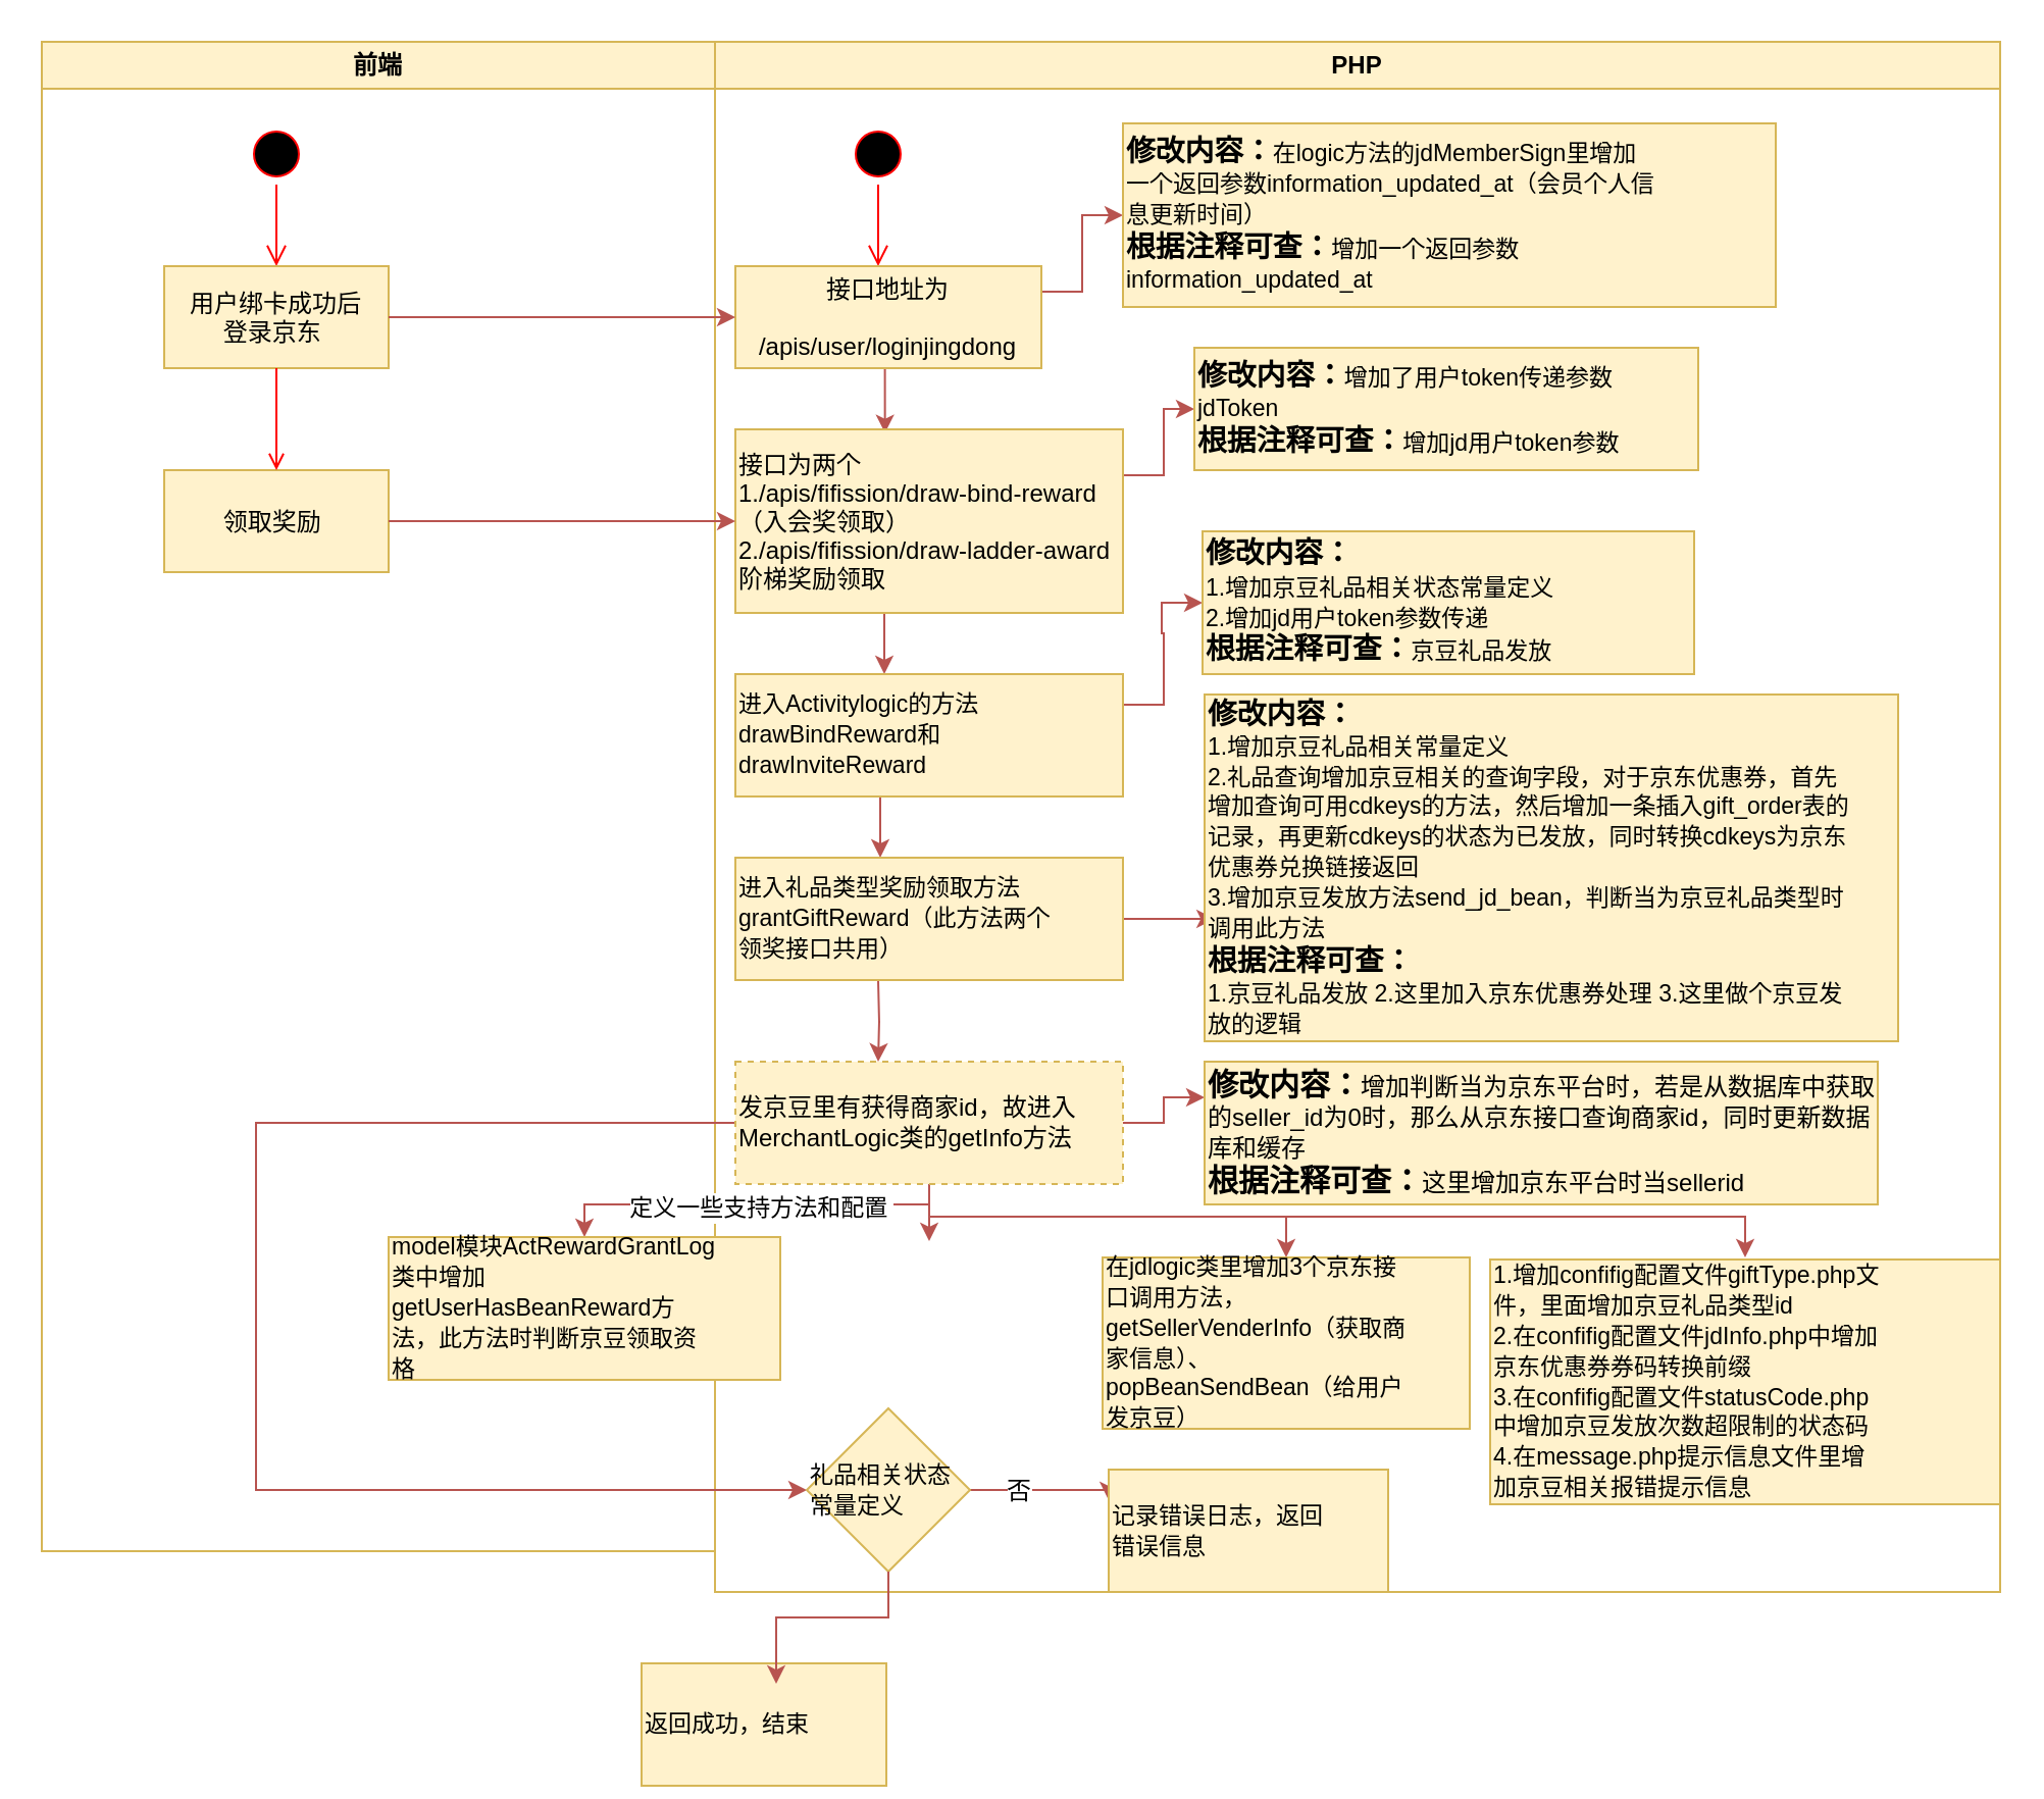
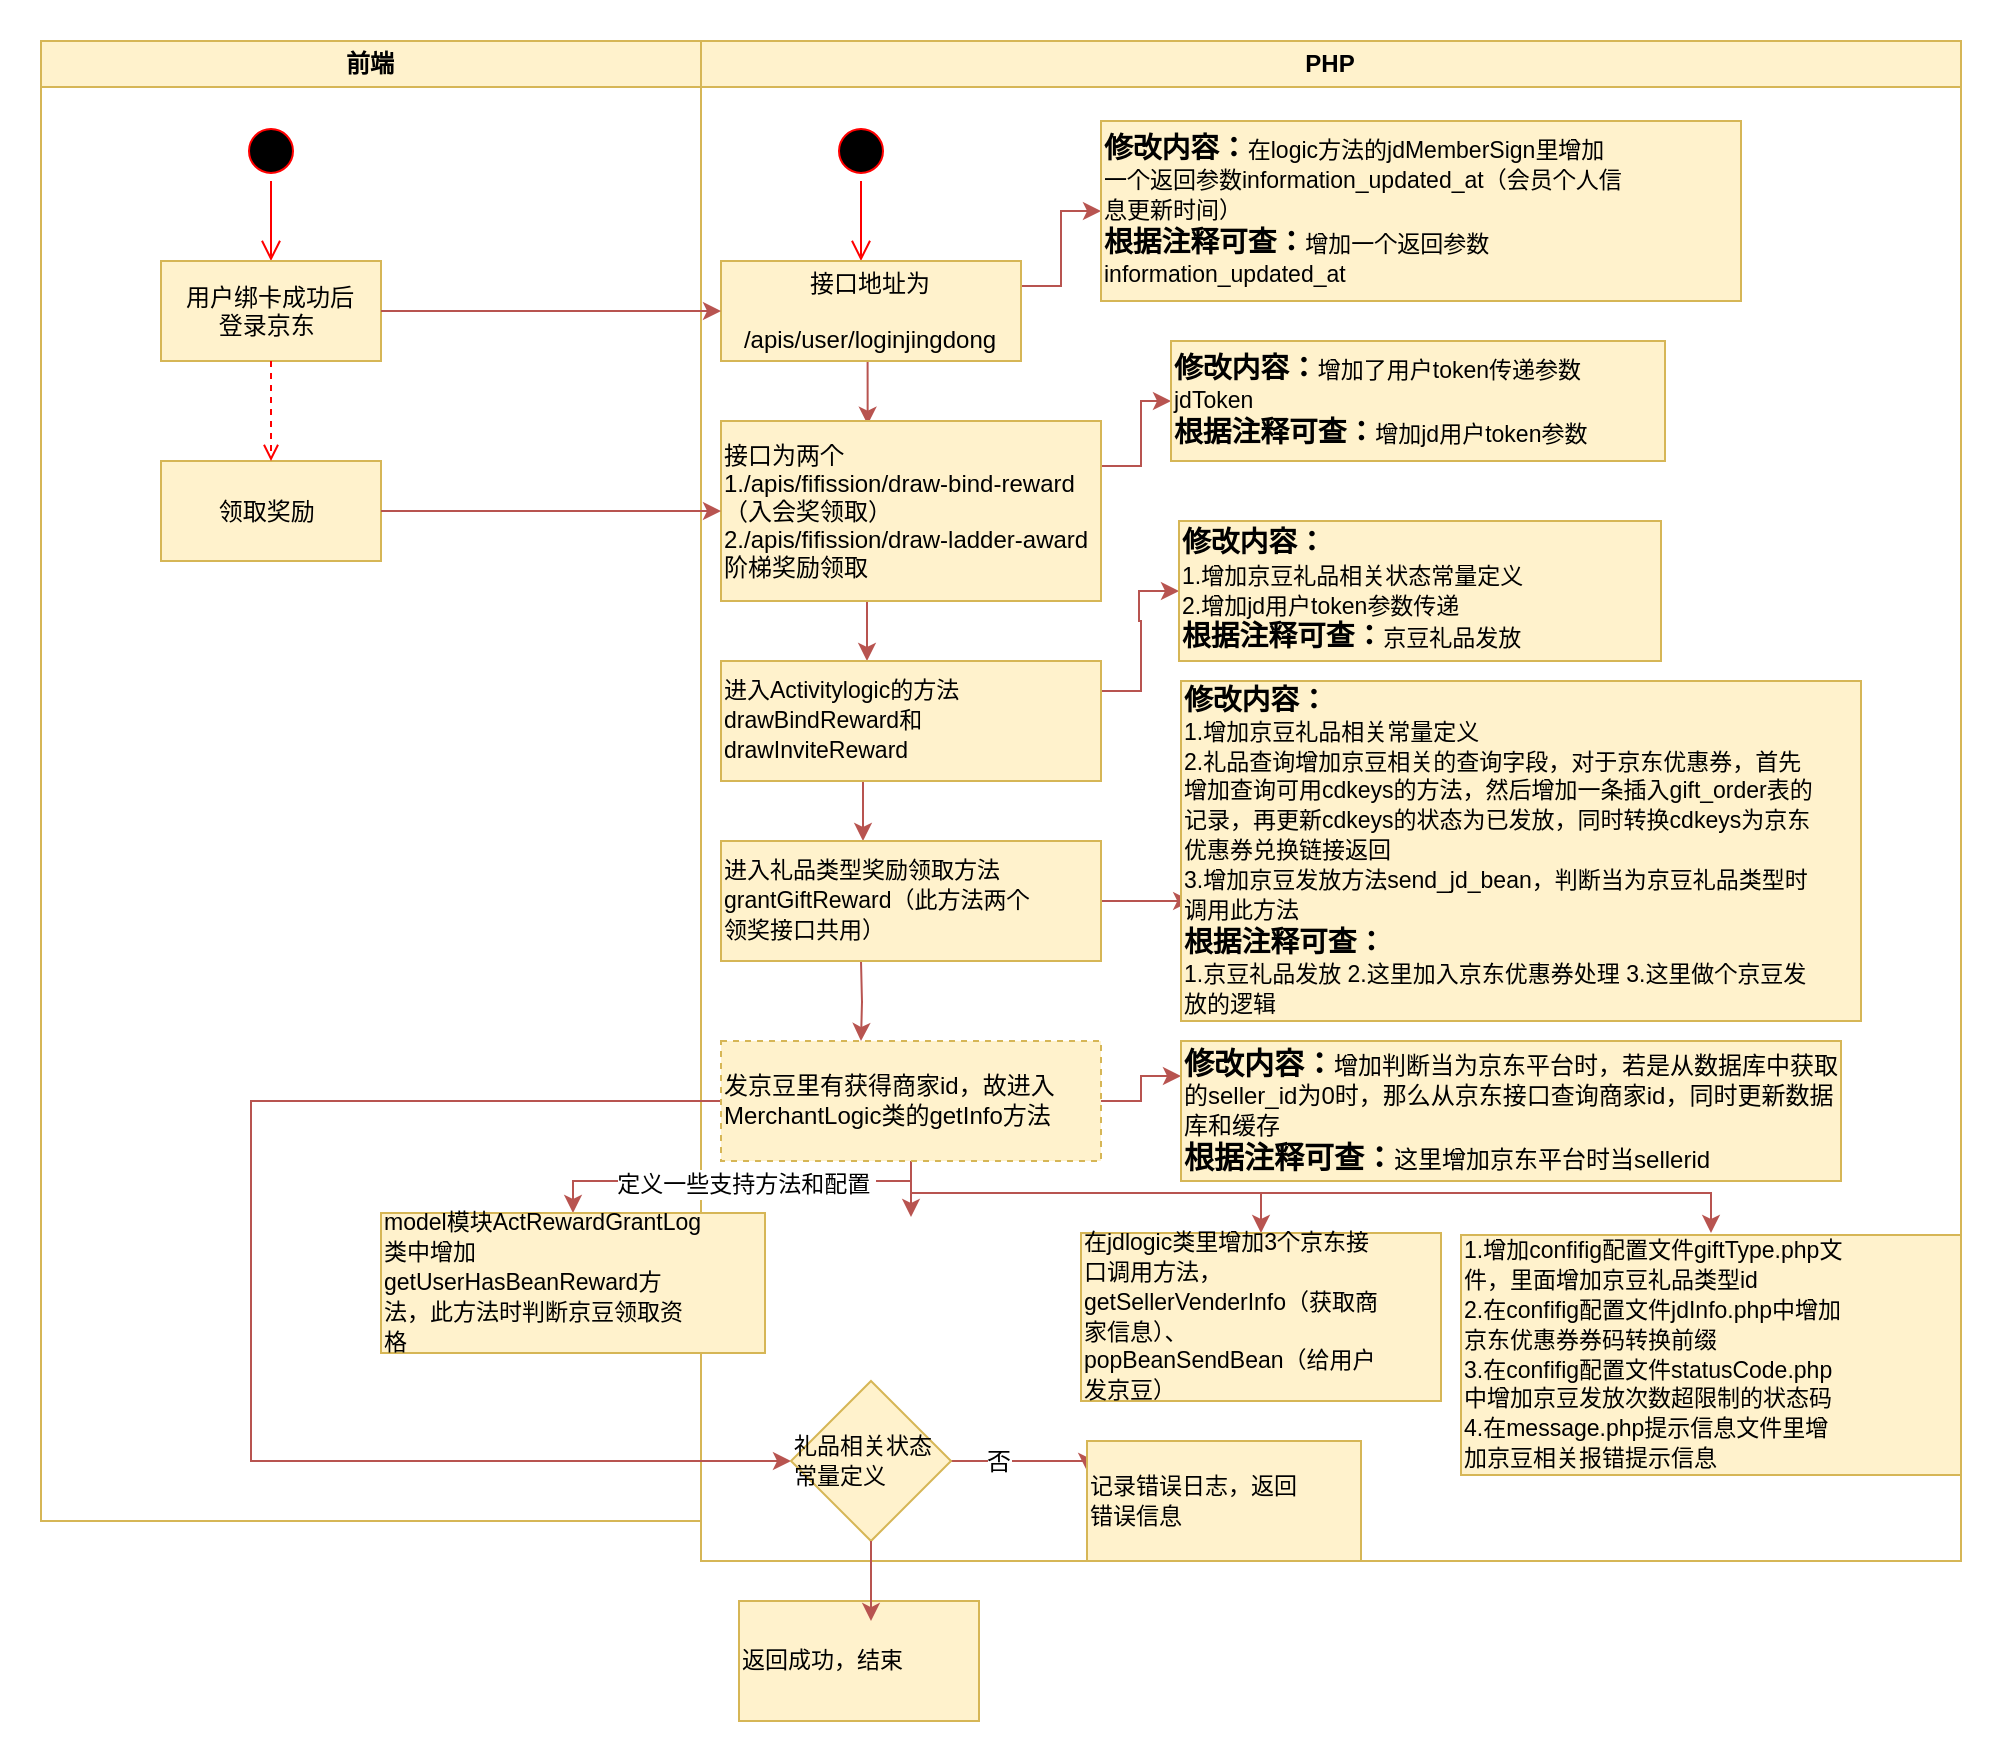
- <mxCell id="26" value="" style="endArrow=open;strokeColor=#FF0000;endFill=1;rounded=0" edge="1" parent="21" source="24" target="25"><mxGeometry relative="1" as="geometry" /></mxCell>
+ <mxCell id="26" value="" style="endArrow=open;strokeColor=#FF0000;endFill=1;rounded=0;dashed=1;" edge="1" parent="21" source="24" target="25"><mxGeometry relative="1" as="geometry" /></mxCell>
- <mxCell id="45" value="&lt;div&gt;&lt;span style=&quot;font-size: 8.633pt&quot;&gt;返回成功，结束&lt;/span&gt;&lt;/div&gt;" style="rounded=0;whiteSpace=wrap;html=1;align=left;fillColor=#fff2cc;strokeColor=#d6b656;" vertex="1" parent="1"><mxGeometry x="314" y="815" width="120" height="60" as="geometry" /></mxCell>
+ <mxCell id="45" value="&lt;div&gt;&lt;span style=&quot;font-size: 8.633pt&quot;&gt;返回成功，结束&lt;/span&gt;&lt;/div&gt;" style="rounded=0;whiteSpace=wrap;html=1;align=left;fillColor=#fff2cc;strokeColor=#d6b656;" vertex="1" parent="1"><mxGeometry x="369" y="800" width="120" height="60" as="geometry" /></mxCell>
